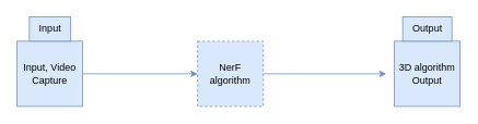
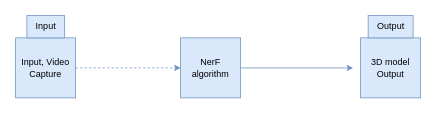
- <mxCell id="8" value="" style="endArrow=classic;html=1;rounded=0;exitX=1;exitY=0.5;exitDx=0;exitDy=0;entryX=0;entryY=0.5;entryDx=0;entryDy=0;fillColor=#dae8fc;strokeColor=#6c8ebf;fontFamily=Helvetica;" edge="1" parent="1" source="2" target="3"><mxGeometry width="50" height="50" relative="1" as="geometry"><mxPoint x="130" y="115" as="sourcePoint" /><mxPoint x="180" y="65" as="targetPoint" /></mxGeometry></mxCell>
+ <mxCell id="8" value="" style="endArrow=classic;html=1;rounded=0;exitX=1;exitY=0.5;exitDx=0;exitDy=0;entryX=0;entryY=0.5;entryDx=0;entryDy=0;fillColor=#dae8fc;strokeColor=#6c8ebf;fontFamily=Helvetica;dashed=1;" edge="1" parent="1" source="2" target="3"><mxGeometry width="50" height="50" relative="1" as="geometry"><mxPoint x="130" y="115" as="sourcePoint" /><mxPoint x="180" y="65" as="targetPoint" /></mxGeometry></mxCell>
- <mxCell id="3" value="NerF algorithm" style="whiteSpace=wrap;html=1;aspect=fixed;fillColor=#dae8fc;strokeColor=#6c8ebf;fontFamily=Helvetica;dashed=1;" vertex="1" parent="1"><mxGeometry x="240" y="50" width="80" height="80" as="geometry" /></mxCell>
+ <mxCell id="3" value="NerF algorithm" style="whiteSpace=wrap;html=1;aspect=fixed;fillColor=#dae8fc;strokeColor=#6c8ebf;fontFamily=Helvetica;" vertex="1" parent="1"><mxGeometry x="240" y="50" width="80" height="80" as="geometry" /></mxCell>
- <mxCell id="4" value="3D algorithm Output" style="whiteSpace=wrap;html=1;aspect=fixed;fillColor=#dae8fc;strokeColor=#6c8ebf;fontFamily=Helvetica;" vertex="1" parent="1"><mxGeometry x="480" y="50" width="80" height="80" as="geometry" /></mxCell>
+ <mxCell id="4" value="3D model Output" style="whiteSpace=wrap;html=1;aspect=fixed;fillColor=#dae8fc;strokeColor=#6c8ebf;fontFamily=Helvetica;" vertex="1" parent="1"><mxGeometry x="480" y="50" width="80" height="80" as="geometry" /></mxCell>
